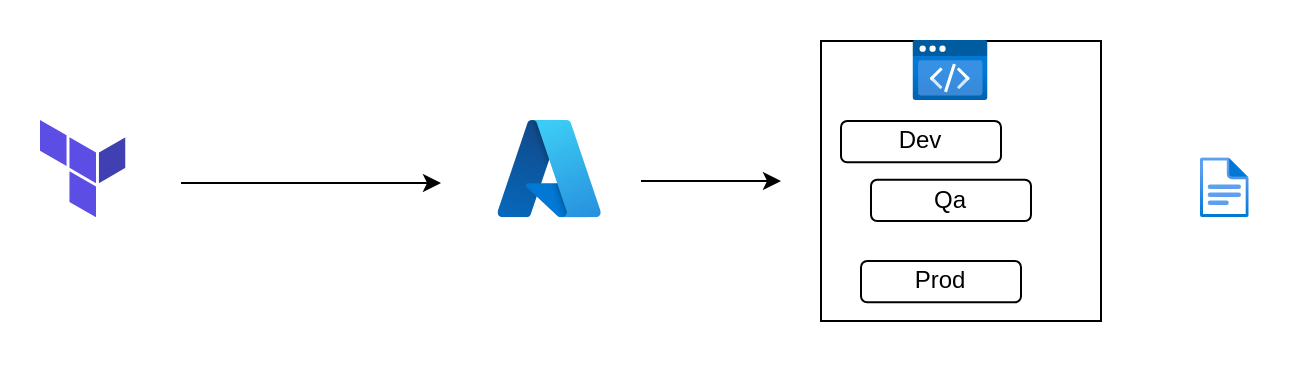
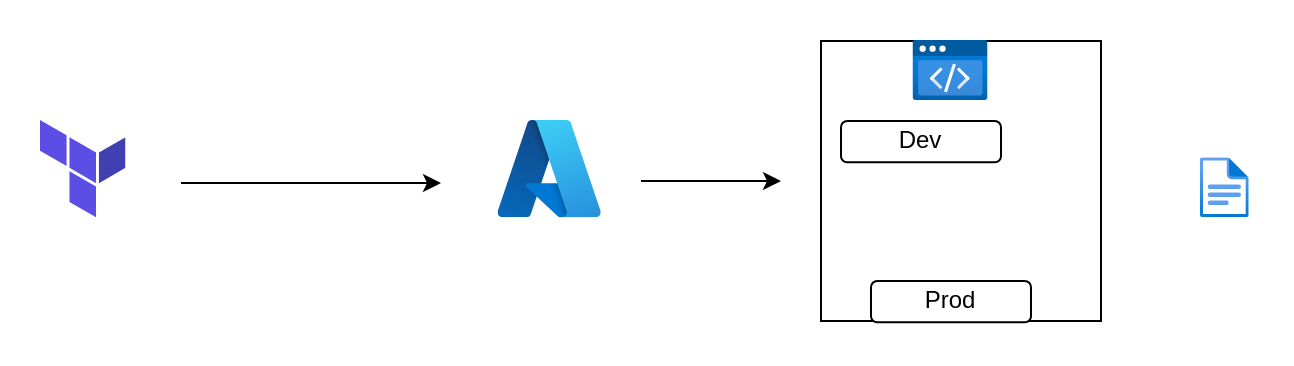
- <mxCell id="10" value="Qa" style="rounded=1;whiteSpace=wrap;html=1;" vertex="1" parent="1"><mxGeometry x="435" y="89.32" width="80" height="20.68" as="geometry" /></mxCell>
- <mxCell id="11" value="Prod" style="rounded=1;whiteSpace=wrap;html=1;" vertex="1" parent="1"><mxGeometry x="430" y="130" width="80" height="20.68" as="geometry" /></mxCell>
+ <mxCell id="11" value="Prod" style="rounded=1;whiteSpace=wrap;html=1;" vertex="1" parent="1"><mxGeometry x="435" y="140" width="80" height="20.68" as="geometry" /></mxCell>
